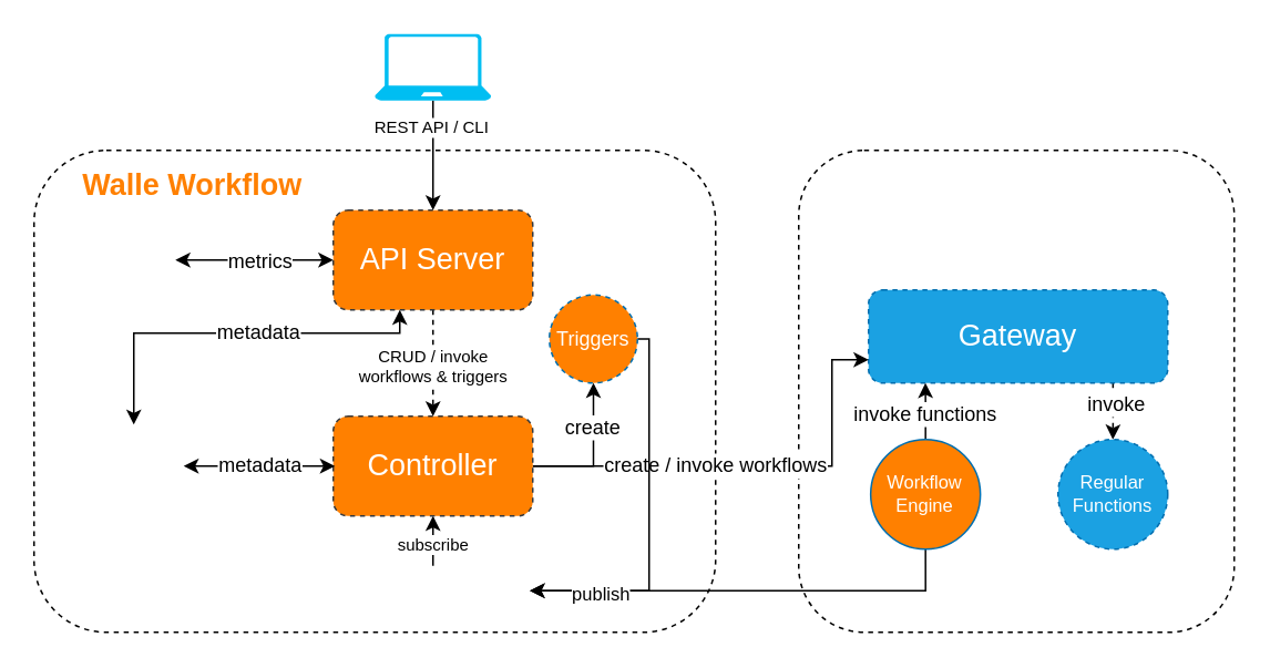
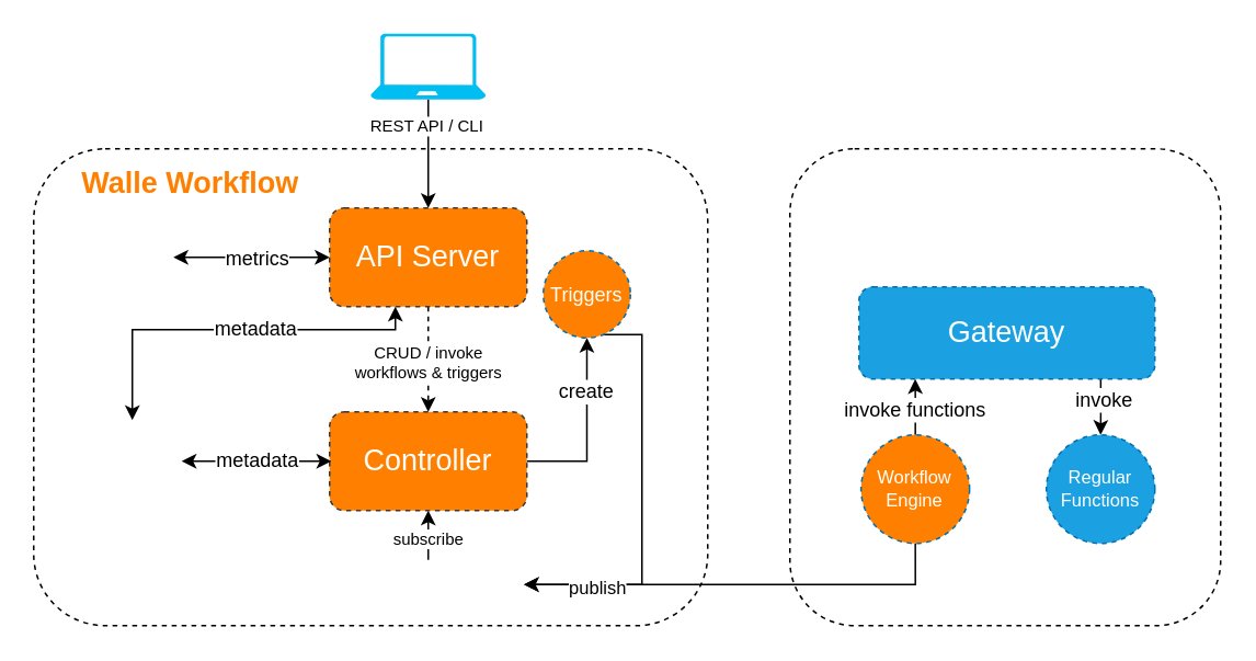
- <mxCell id="37" value="Triggers" style="ellipse;whiteSpace=wrap;html=1;rounded=1;dashed=1;fontSize=12;fillColor=#FF8000;fontColor=#ffffff;strokeColor=#006EAF;" parent="1" vertex="1"><mxGeometry x="330" y="177" width="53" height="53" as="geometry" /></mxCell>
+ <mxCell id="37" value="Triggers" style="ellipse;whiteSpace=wrap;html=1;rounded=1;dashed=1;fontSize=12;fillColor=#FF8000;fontColor=#ffffff;strokeColor=#006EAF;" parent="1" vertex="1"><mxGeometry x="330" y="152" width="53" height="53" as="geometry" /></mxCell>
- <mxCell id="4" style="edgeStyle=orthogonalEdgeStyle;rounded=0;orthogonalLoop=1;jettySize=auto;html=1;fontSize=12;fontColor=#000000;exitX=0.817;exitY=1;exitDx=0;exitDy=0;exitPerimeter=0;dashed=1;" parent="1" source="6" target="12" edge="1"><mxGeometry relative="1" as="geometry" /></mxCell>
+ <mxCell id="4" style="edgeStyle=orthogonalEdgeStyle;rounded=0;orthogonalLoop=1;jettySize=auto;html=1;fontSize=12;fontColor=#000000;exitX=0.817;exitY=1;exitDx=0;exitDy=0;exitPerimeter=0;" parent="1" source="6" target="12" edge="1"><mxGeometry relative="1" as="geometry" /></mxCell>
- <mxCell id="23" style="edgeStyle=orthogonalEdgeStyle;rounded=0;orthogonalLoop=1;jettySize=auto;html=1;fontSize=12;fontColor=#000000;startArrow=none;startFill=0;endArrow=classic;endFill=1;entryX=0;entryY=0.75;entryDx=0;entryDy=0;" parent="1" source="27" target="6" edge="1"><mxGeometry relative="1" as="geometry"><mxPoint x="522" y="220" as="targetPoint" /><Array as="points"><mxPoint x="500" y="280" /><mxPoint x="500" y="216" /></Array></mxGeometry></mxCell>
- <mxCell id="24" value="create / invoke workflows" style="edgeLabel;html=1;align=center;verticalAlign=middle;resizable=0;points=[];fontSize=12;fontColor=#000000;" parent="23" vertex="1" connectable="0"><mxGeometry x="-0.677" y="-2" relative="1" as="geometry"><mxPoint x="66" y="-3" as="offset" /></mxGeometry></mxCell>
- <mxCell id="11" value="Workflow&lt;br&gt;Engine" style="ellipse;whiteSpace=wrap;html=1;rounded=1;dashed=0;fontSize=11;fillColor=#FF8000;fontColor=#ffffff;strokeColor=#006EAF;" parent="1" vertex="1"><mxGeometry x="523.28" y="264" width="66" height="66" as="geometry" /></mxCell>
+ <mxCell id="11" value="Workflow&lt;br&gt;Engine" style="ellipse;whiteSpace=wrap;html=1;rounded=1;dashed=1;fontSize=11;fillColor=#FF8000;fontColor=#ffffff;strokeColor=#006EAF;" parent="1" vertex="1"><mxGeometry x="523.28" y="264" width="66" height="66" as="geometry" /></mxCell>
